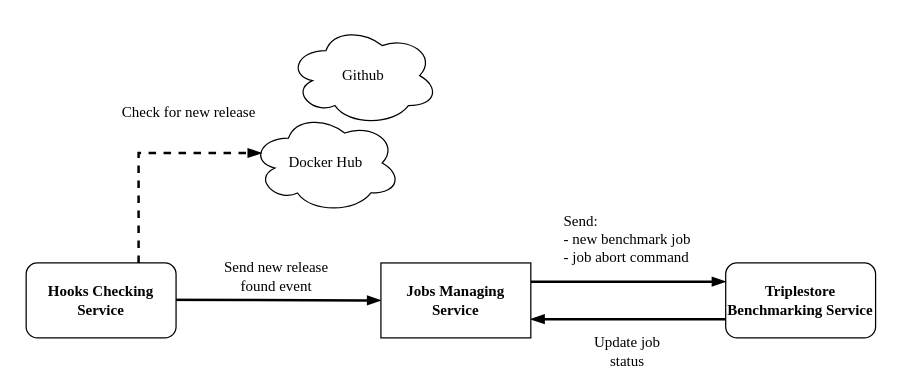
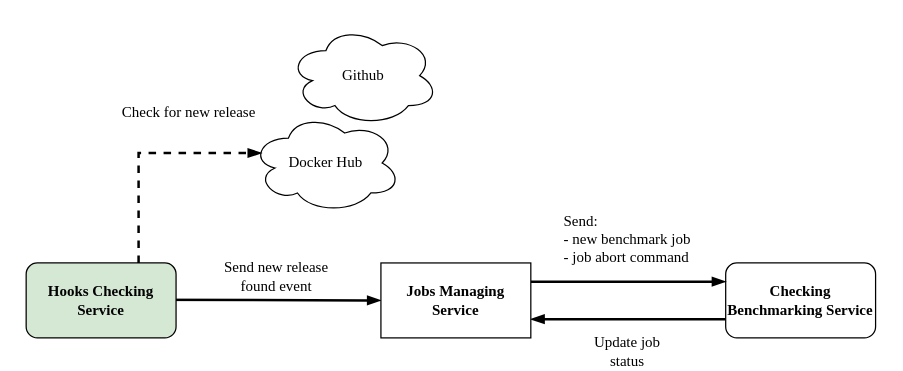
- <mxCell id="4" value="&lt;div&gt;&lt;p&gt;&lt;font style=&quot;font-size: 12px&quot;&gt;&lt;b&gt;Hooks Checking Service&lt;/b&gt;&lt;/font&gt;&lt;/p&gt;&lt;/div&gt;" style="rounded=1;whiteSpace=wrap;html=1;glass=0;shadow=0;sketch=0;fontFamily=Verdana;" vertex="1" parent="1"><mxGeometry x="20" y="210" width="120" height="60" as="geometry" /></mxCell>
+ <mxCell id="4" value="&lt;div&gt;&lt;p&gt;&lt;font style=&quot;font-size: 12px&quot;&gt;&lt;b&gt;Hooks Checking Service&lt;/b&gt;&lt;/font&gt;&lt;/p&gt;&lt;/div&gt;" style="rounded=1;whiteSpace=wrap;html=1;glass=0;shadow=0;sketch=0;fontFamily=Verdana;fillColor=#d5e8d4;" vertex="1" parent="1"><mxGeometry x="20" y="210" width="120" height="60" as="geometry" /></mxCell>
- <mxCell id="9" value="&lt;div&gt;&lt;p&gt;&lt;font style=&quot;font-size: 12px&quot;&gt;&lt;b&gt;Triplestore Benchmarking Service&lt;/b&gt;&lt;/font&gt;&lt;/p&gt;&lt;/div&gt;" style="rounded=1;whiteSpace=wrap;html=1;glass=0;shadow=0;sketch=0;fontFamily=Verdana;" vertex="1" parent="1"><mxGeometry x="580" y="210" width="120" height="60" as="geometry" /></mxCell>
+ <mxCell id="9" value="&lt;div&gt;&lt;p&gt;&lt;font style=&quot;font-size: 12px&quot;&gt;&lt;b&gt;Checking Benchmarking Service&lt;/b&gt;&lt;/font&gt;&lt;/p&gt;&lt;/div&gt;" style="rounded=1;whiteSpace=wrap;html=1;glass=0;shadow=0;sketch=0;fontFamily=Verdana;" vertex="1" parent="1"><mxGeometry x="580" y="210" width="120" height="60" as="geometry" /></mxCell>
